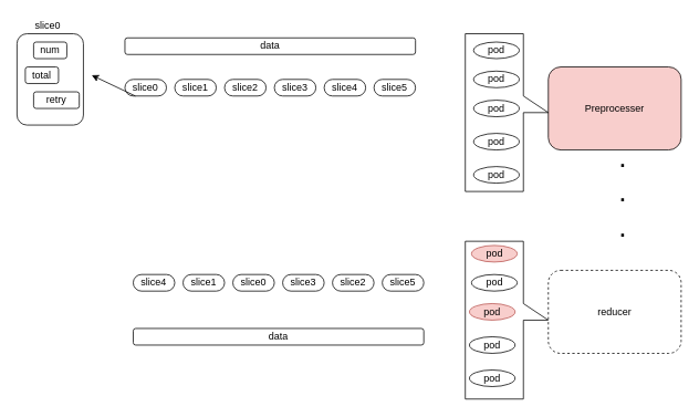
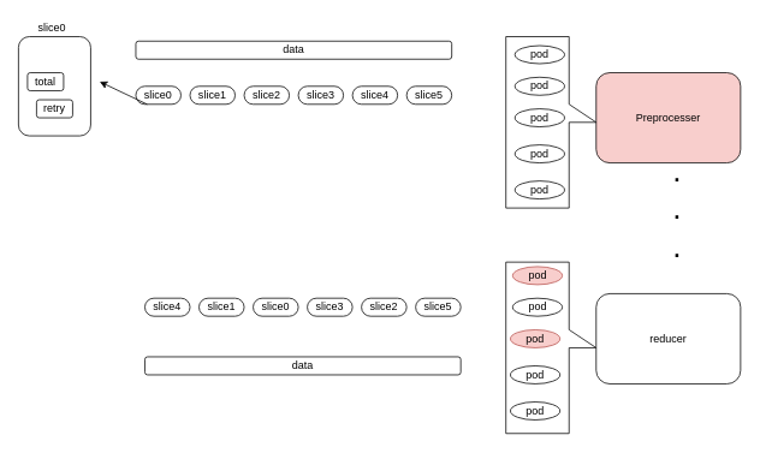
- <mxCell id="12" value="num" style="rounded=1;whiteSpace=wrap;html=1;" vertex="1" parent="1"><mxGeometry x="40" y="50" width="40" height="20" as="geometry" /></mxCell>
- <mxCell id="14" value="retry" style="rounded=1;whiteSpace=wrap;html=1;" vertex="1" parent="1"><mxGeometry x="40" y="110" width="55" height="20" as="geometry" /></mxCell>
+ <mxCell id="14" value="retry" style="rounded=1;whiteSpace=wrap;html=1;" vertex="1" parent="1"><mxGeometry x="40" y="110" width="40" height="20" as="geometry" /></mxCell>
- <mxCell id="22" value="reducer" style="rounded=1;whiteSpace=wrap;html=1;dashed=1;" vertex="1" parent="1"><mxGeometry x="660" y="325" width="160" height="100" as="geometry" /></mxCell>
+ <mxCell id="22" value="reducer" style="rounded=1;whiteSpace=wrap;html=1;" vertex="1" parent="1"><mxGeometry x="660" y="325" width="160" height="100" as="geometry" /></mxCell>
